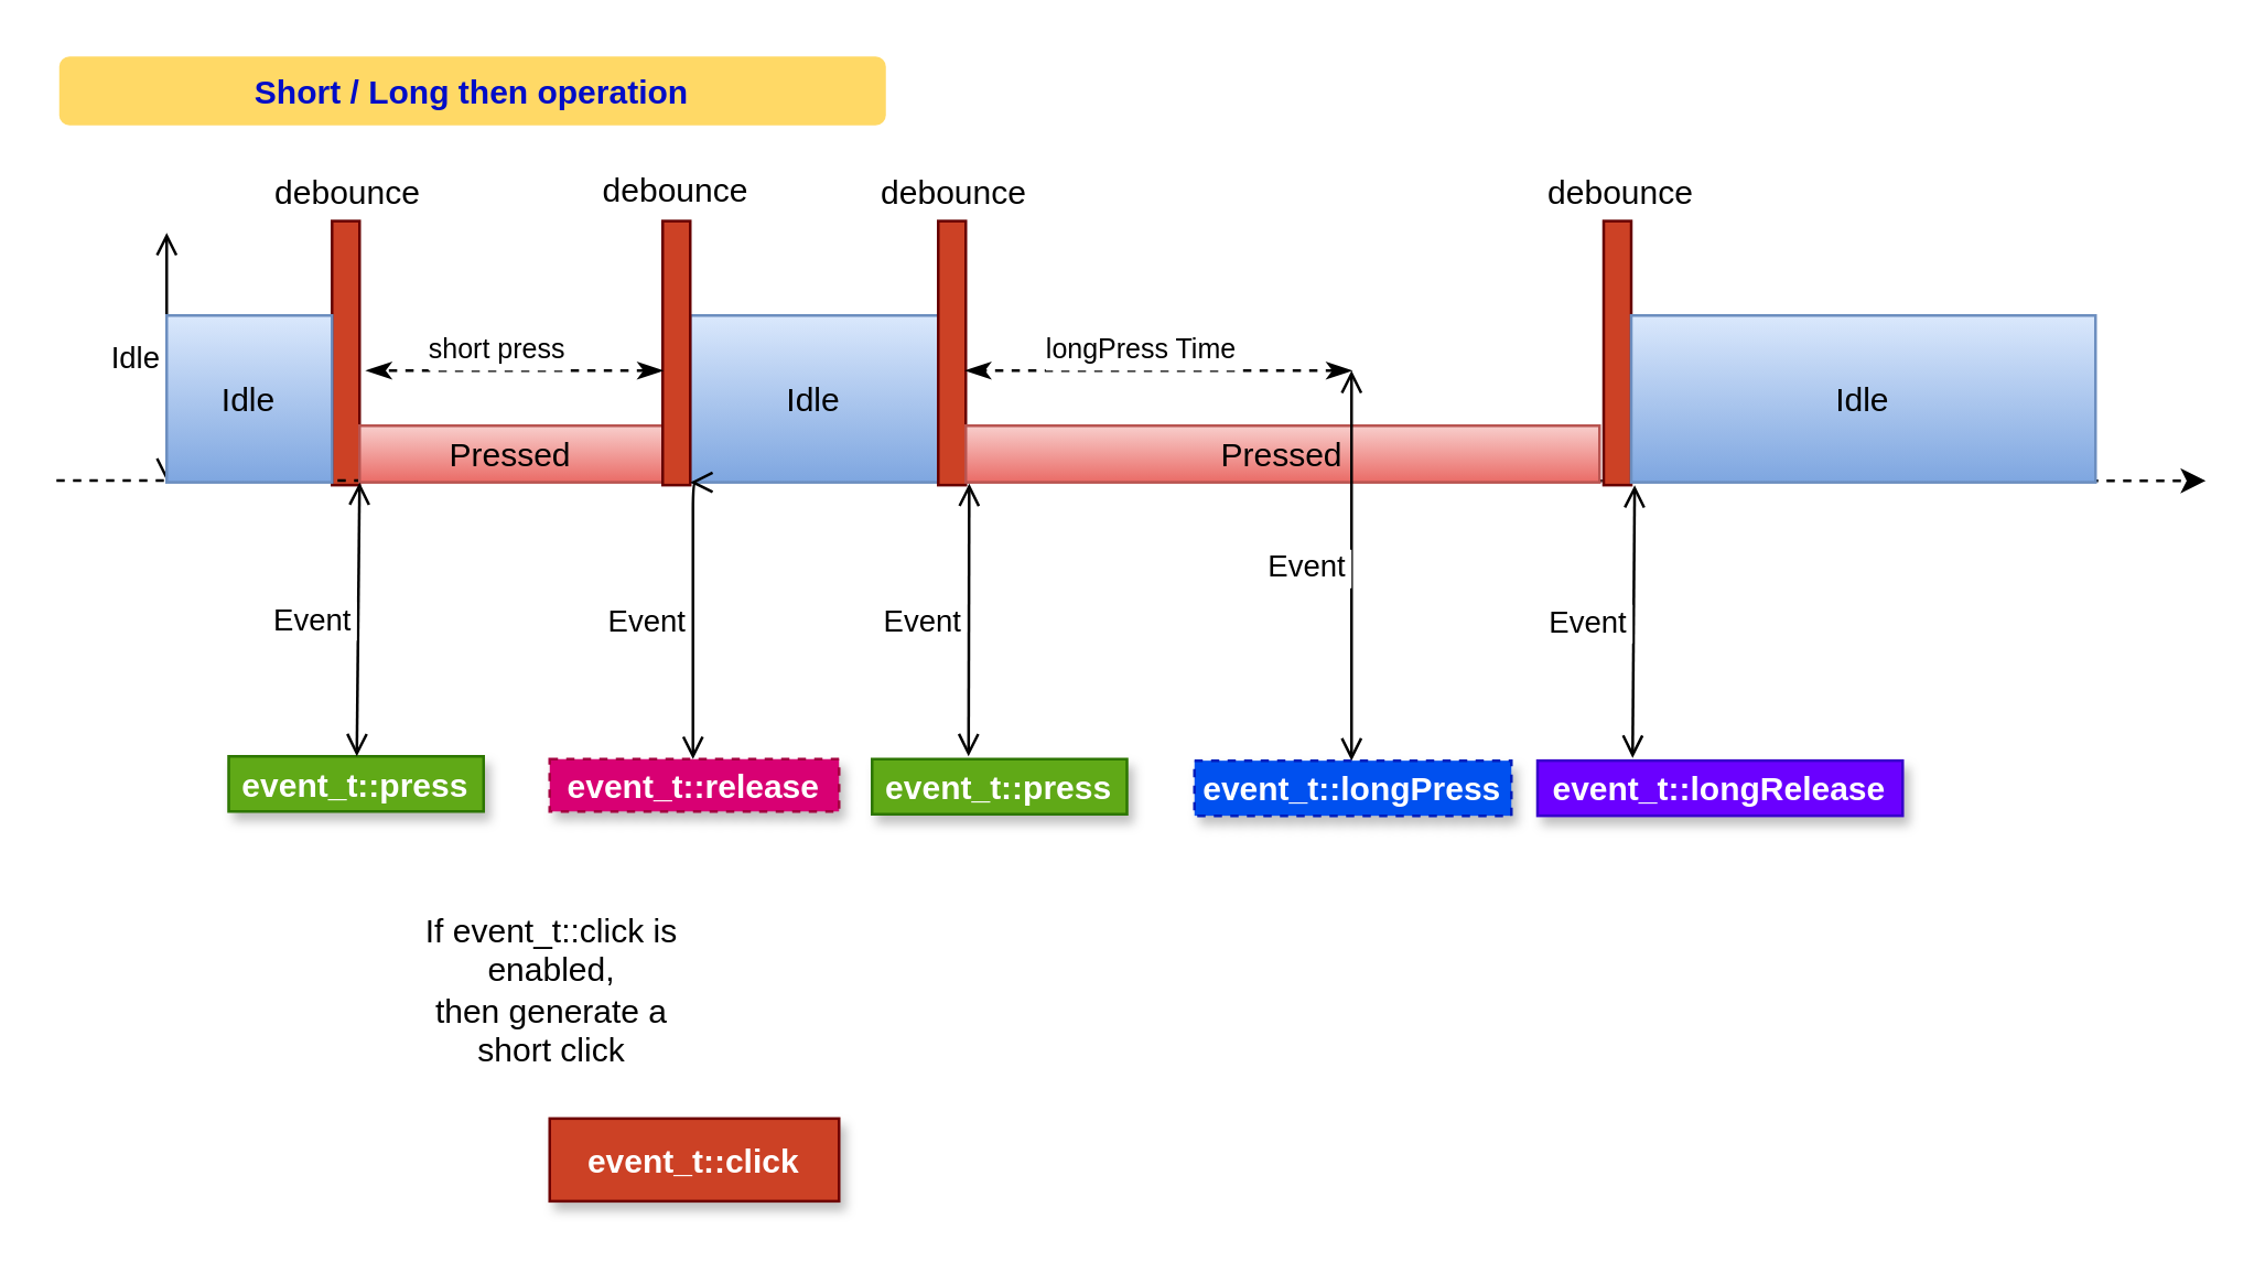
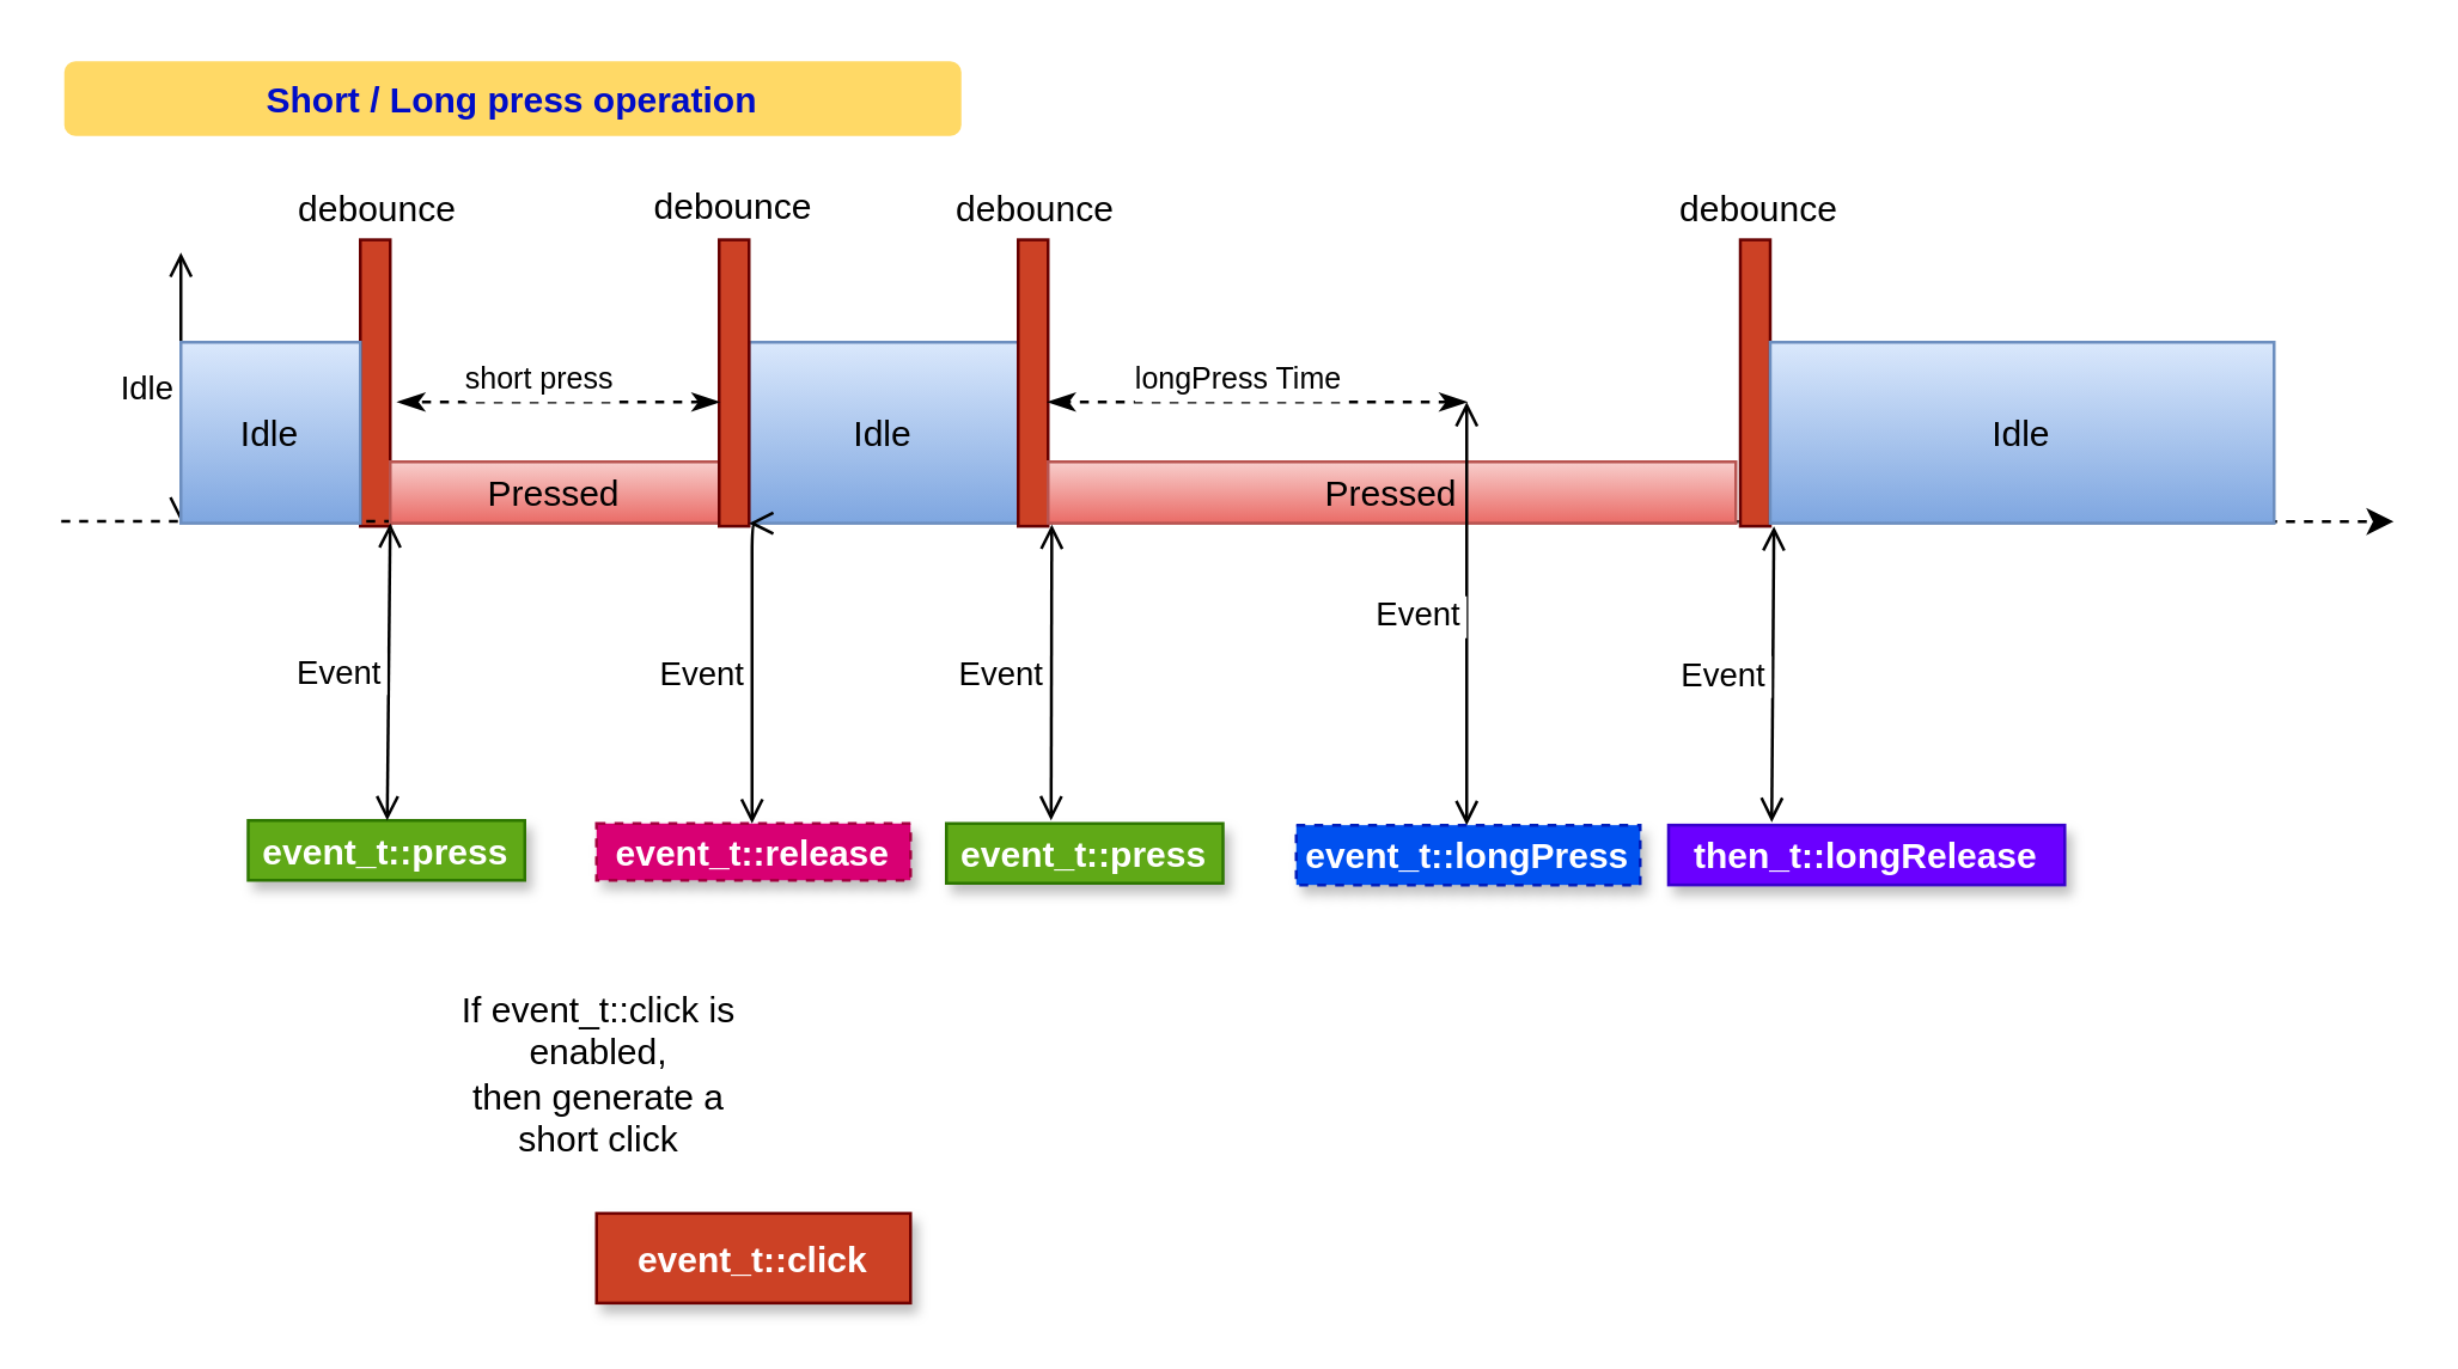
- <mxCell id="4" value="Short / Long then operation" style="rounded=1;fontStyle=1;fillColor=#FFD966;strokeColor=none;fontColor=#000DC7;" vertex="1" parent="1"><mxGeometry x="21" y="20" width="300" height="25" as="geometry" /></mxCell>
+ <mxCell id="4" value="Short / Long press operation" style="rounded=1;fontStyle=1;fillColor=#FFD966;strokeColor=none;fontColor=#000DC7;" vertex="1" parent="1"><mxGeometry x="21" y="20" width="300" height="25" as="geometry" /></mxCell>
- <mxCell id="30" value="event_t::longRelease" style="shadow=1;fillColor=#6a00ff;strokeColor=#3700CC;fontColor=#ffffff;fontStyle=1" vertex="1" parent="1"><mxGeometry x="557.5" y="275.56" width="132.5" height="20" as="geometry" /></mxCell>
+ <mxCell id="30" value="then_t::longRelease" style="shadow=1;fillColor=#6a00ff;strokeColor=#3700CC;fontColor=#ffffff;fontStyle=1" vertex="1" parent="1"><mxGeometry x="557.5" y="275.56" width="132.5" height="20" as="geometry" /></mxCell>
